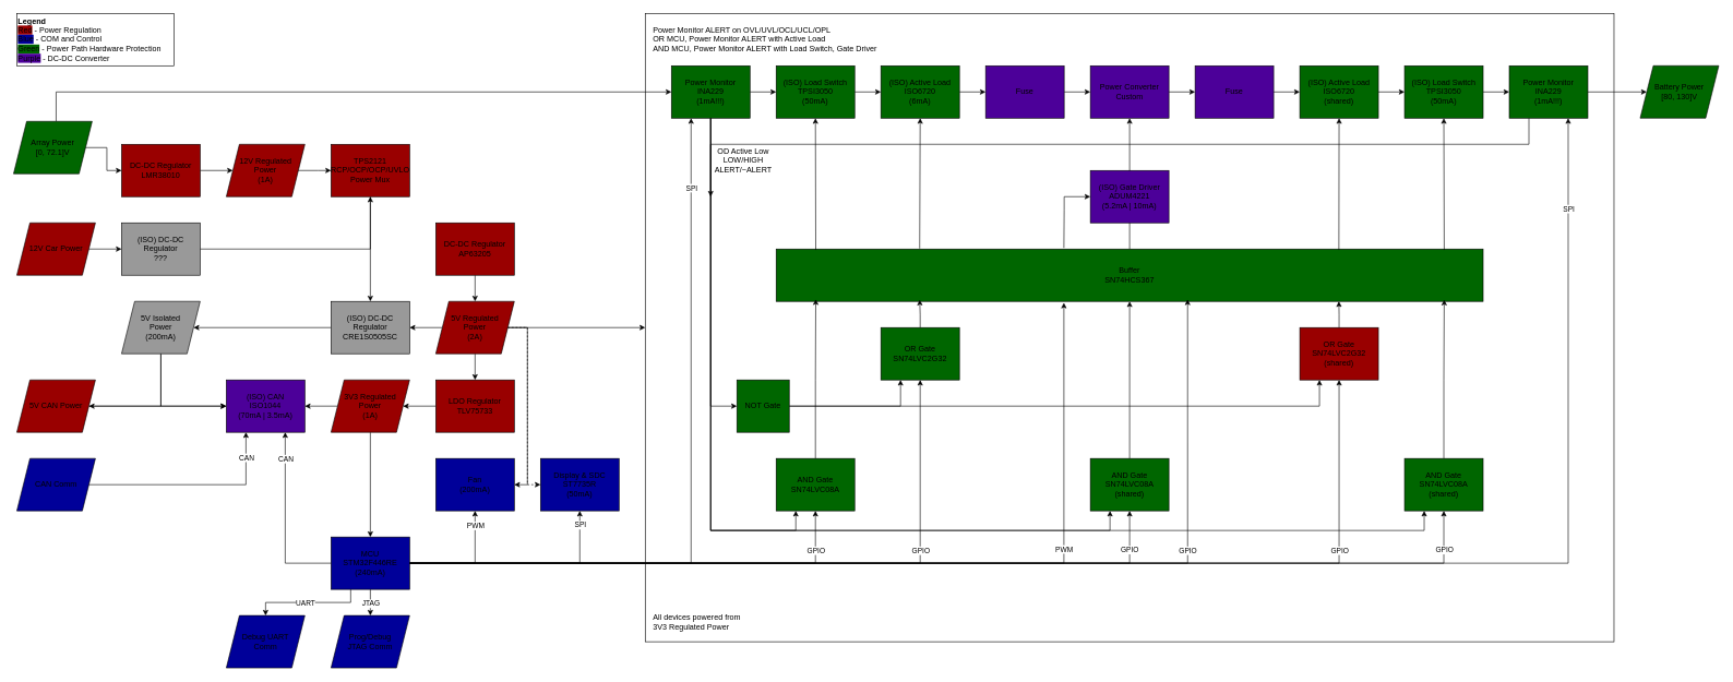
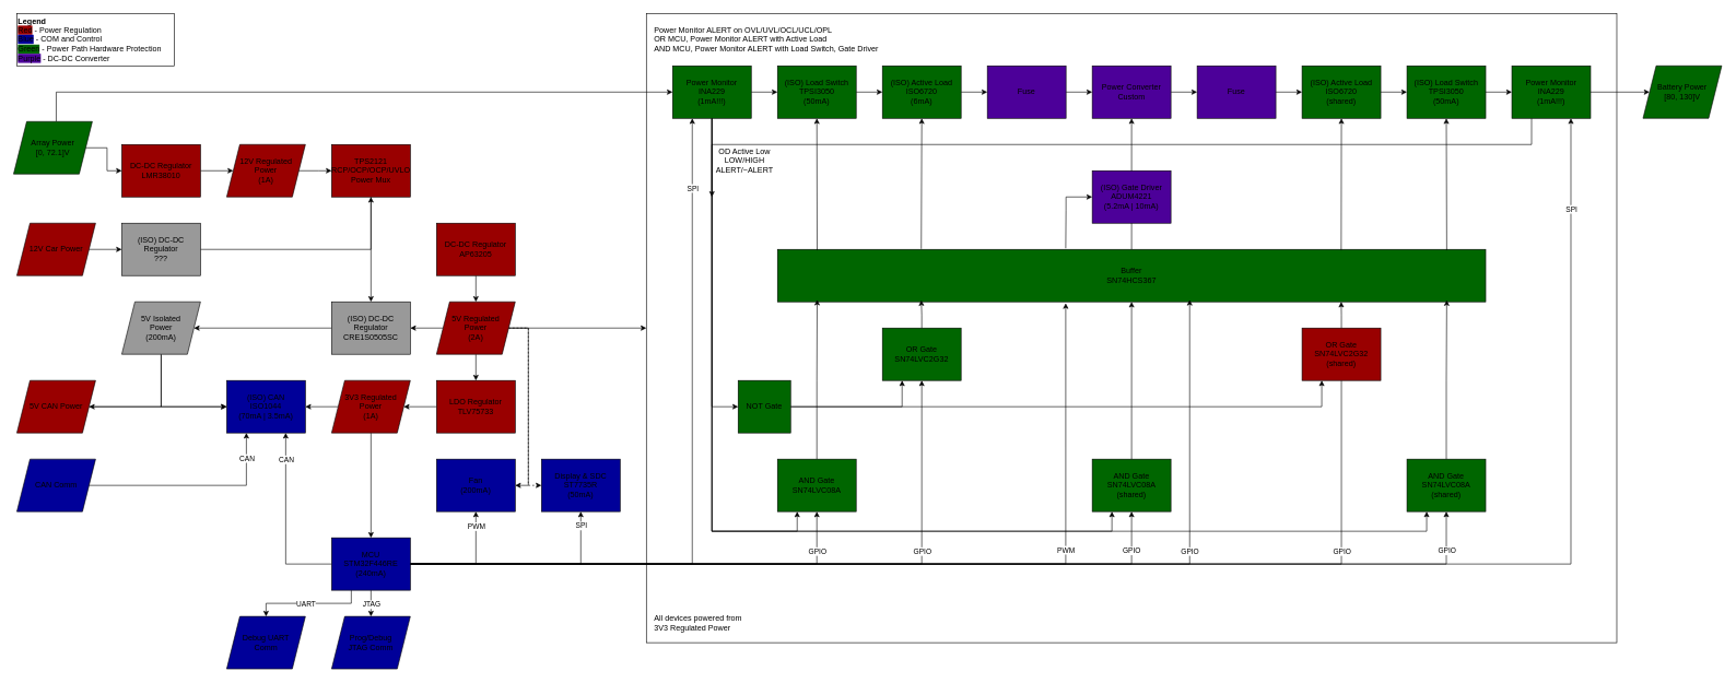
- <mxCell id="52" style="edgeStyle=orthogonalEdgeStyle;rounded=0;orthogonalLoop=1;jettySize=auto;html=1;entryX=0.5;entryY=1;entryDx=0;entryDy=0;" parent="1" source="58" target="83" edge="1"><mxGeometry relative="1" as="geometry" /></mxCell>
+ <mxCell id="52" style="edgeStyle=orthogonalEdgeStyle;rounded=0;orthogonalLoop=1;jettySize=auto;html=1;entryX=0.5;entryY=1;entryDx=0;entryDy=0;endArrow=none;" parent="1" source="58" target="83" edge="1"><mxGeometry relative="1" as="geometry" /></mxCell>
- <mxCell id="10" value="(ISO) CAN&lt;div&gt;ISO1044&lt;/div&gt;&lt;div&gt;(&lt;span style=&quot;background-color: initial;&quot;&gt;70mA | 3.5mA)&lt;/span&gt;&lt;/div&gt;" style="rounded=0;whiteSpace=wrap;html=1;fillColor=#4c0099;" parent="1" vertex="1"><mxGeometry x="345" y="580" width="120" height="80" as="geometry" /></mxCell>
+ <mxCell id="10" value="(ISO) CAN&lt;div&gt;ISO1044&lt;/div&gt;&lt;div&gt;(&lt;span style=&quot;background-color: initial;&quot;&gt;70mA | 3.5mA)&lt;/span&gt;&lt;/div&gt;" style="rounded=0;whiteSpace=wrap;html=1;fillColor=#000099;" parent="1" vertex="1"><mxGeometry x="345" y="580" width="120" height="80" as="geometry" /></mxCell>
